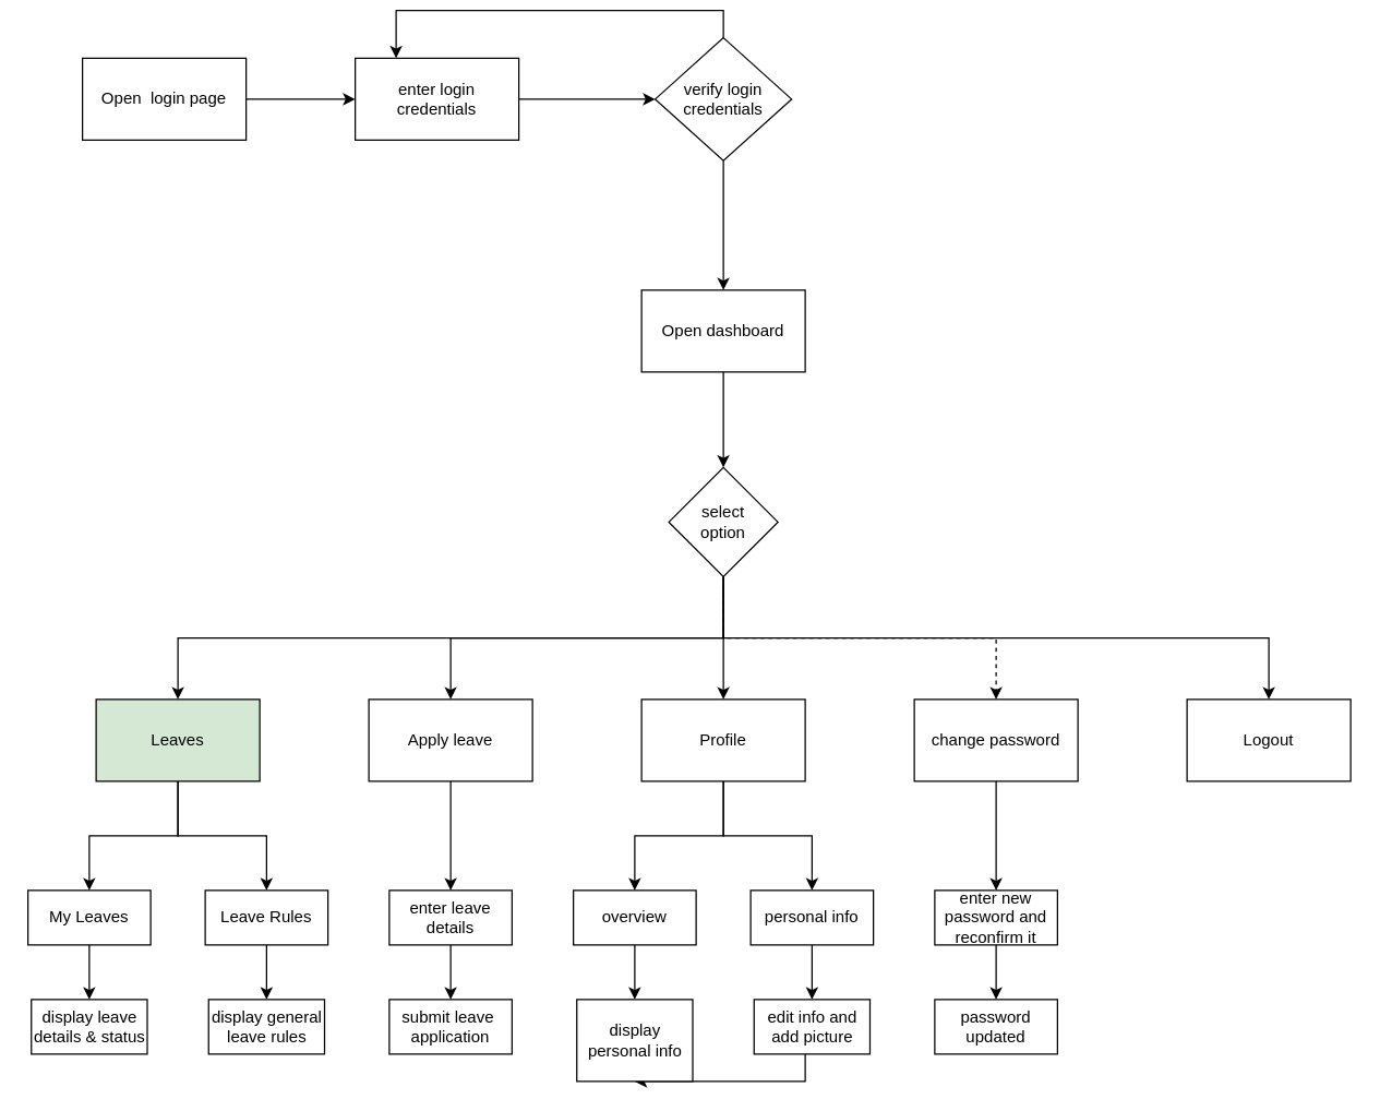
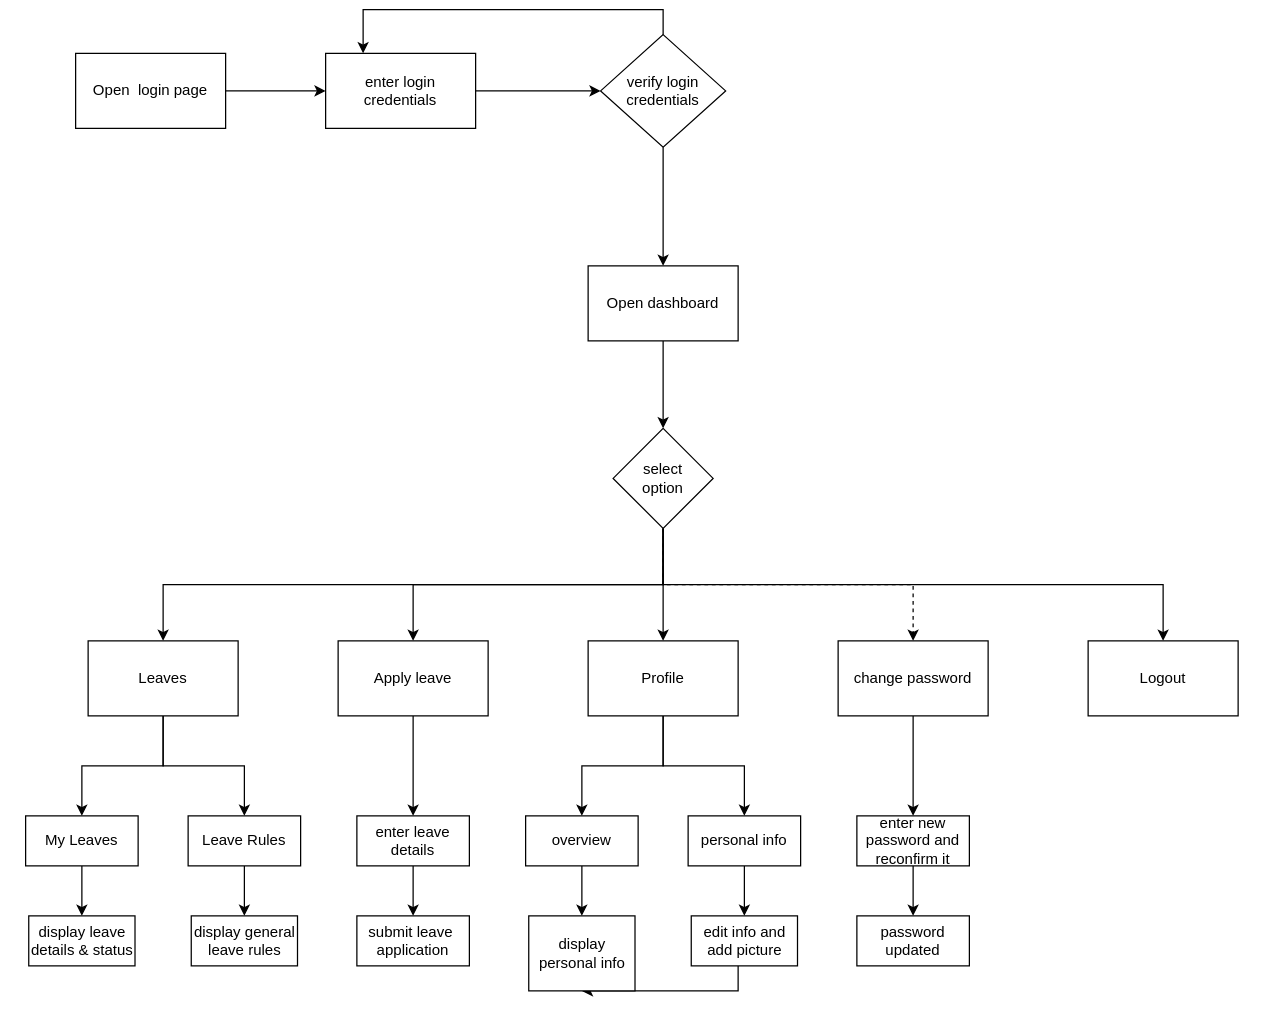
- <mxCell id="26" value="Leaves" style="rounded=0;whiteSpace=wrap;html=1;fillColor=#d5e8d4;" vertex="1" parent="1"><mxGeometry x="70" y="505" width="120" height="60" as="geometry" /></mxCell>
+ <mxCell id="26" value="Leaves" style="rounded=0;whiteSpace=wrap;html=1;" vertex="1" parent="1"><mxGeometry x="70" y="505" width="120" height="60" as="geometry" /></mxCell>
